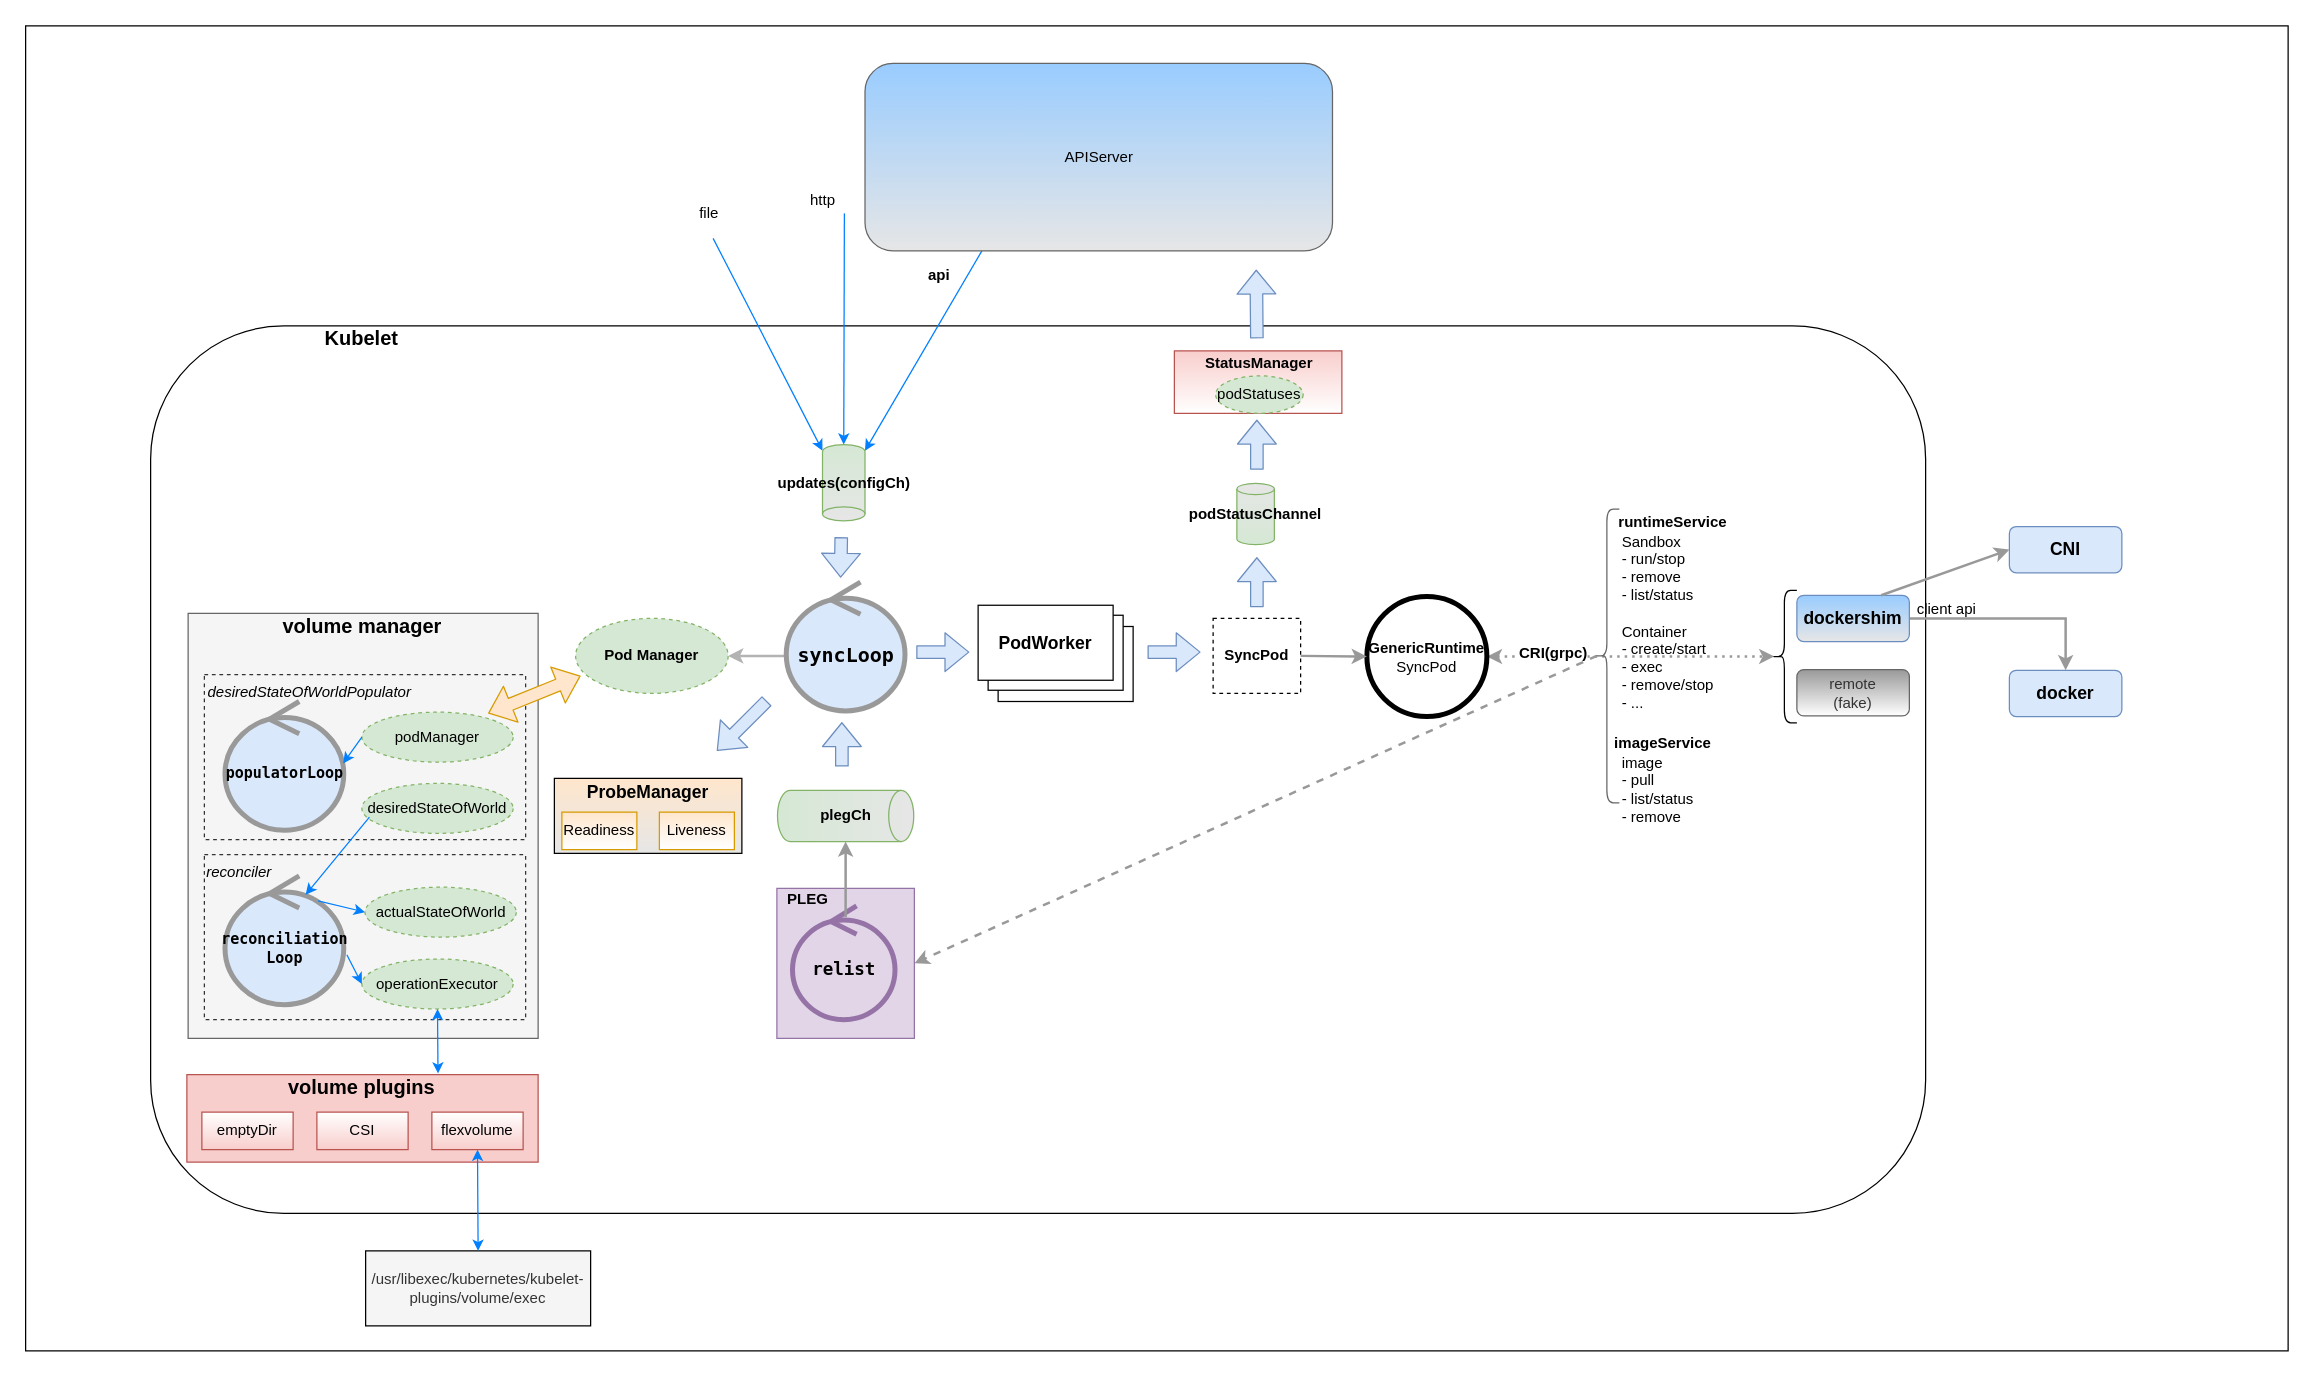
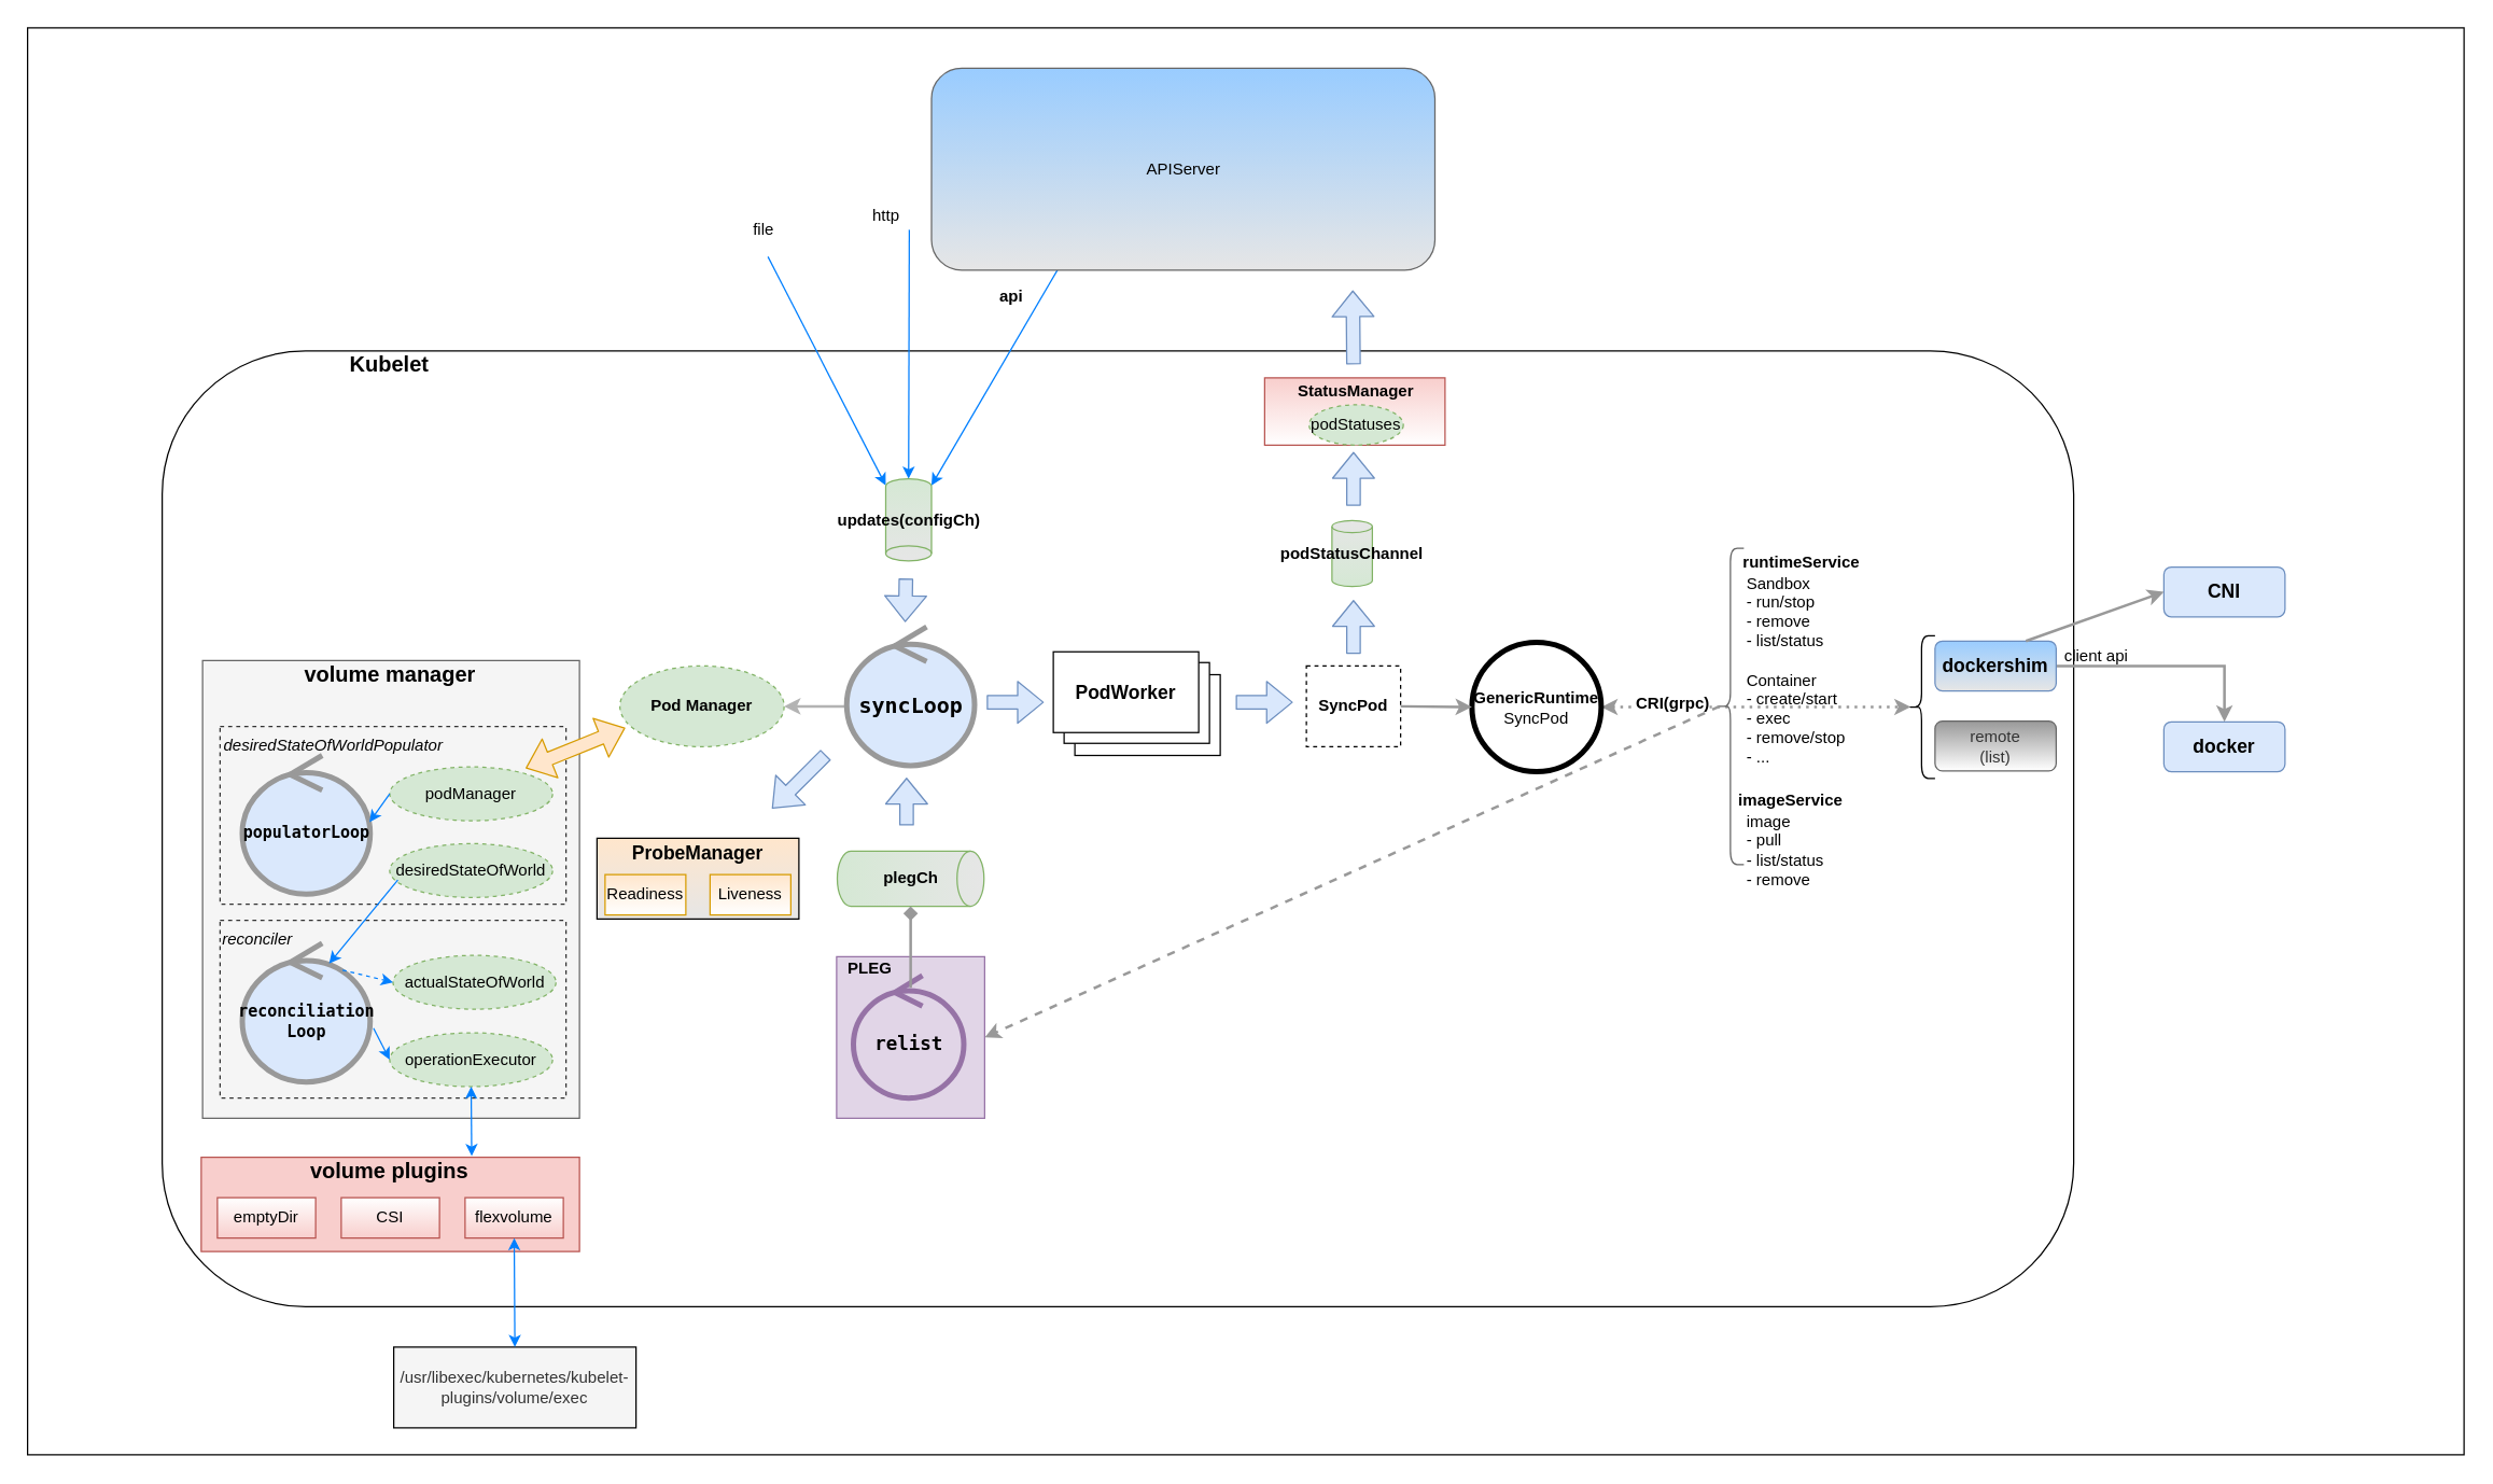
- <mxCell id="63" value="remote&lt;br&gt;(fake)&lt;br&gt;" style="rounded=1;whiteSpace=wrap;html=1;strokeColor=#666666;strokeWidth=1;fillColor=#999999;fontColor=#333333;gradientColor=#ffffff;gradientDirection=south;" parent="1" vertex="1"><mxGeometry x="1437" y="535" width="90" height="37" as="geometry" /></mxCell>
+ <mxCell id="63" value="remote&lt;br&gt;(list)&lt;br&gt;" style="rounded=1;whiteSpace=wrap;html=1;strokeColor=#666666;strokeWidth=1;fillColor=#999999;fontColor=#333333;gradientColor=#ffffff;gradientDirection=south;" parent="1" vertex="1"><mxGeometry x="1437" y="535" width="90" height="37" as="geometry" /></mxCell>
- <mxCell id="75" value="" style="endArrow=classic;html=1;strokeColor=#999999;strokeWidth=2;entryX=0.5;entryY=1;entryDx=0;entryDy=0;entryPerimeter=0;exitX=0.518;exitY=0.099;exitDx=0;exitDy=0;exitPerimeter=0;" parent="1" source="73" target="72" edge="1"><mxGeometry width="50" height="50" relative="1" as="geometry"><mxPoint x="840" y="820" as="sourcePoint" /><mxPoint x="890" y="770" as="targetPoint" /></mxGeometry></mxCell>
+ <mxCell id="75" value="" style="endArrow=diamond;html=1;strokeColor=#999999;strokeWidth=2;entryX=0.5;entryY=1;entryDx=0;entryDy=0;entryPerimeter=0;exitX=0.518;exitY=0.099;exitDx=0;exitDy=0;exitPerimeter=0;" parent="1" source="73" target="72" edge="1"><mxGeometry width="50" height="50" relative="1" as="geometry"><mxPoint x="840" y="820" as="sourcePoint" /><mxPoint x="890" y="770" as="targetPoint" /></mxGeometry></mxCell>
- <mxCell id="22" value="" style="endArrow=classic;html=1;strokeColor=#007FFF;exitX=0.784;exitY=0.194;exitDx=0;exitDy=0;exitPerimeter=0;entryX=0;entryY=0.5;entryDx=0;entryDy=0;" parent="1" source="13" target="19" edge="1"><mxGeometry width="50" height="50" relative="1" as="geometry"><mxPoint x="-230" y="910" as="sourcePoint" /><mxPoint x="-180" y="860" as="targetPoint" /></mxGeometry></mxCell>
+ <mxCell id="22" value="" style="endArrow=classic;html=1;strokeColor=#007FFF;exitX=0.784;exitY=0.194;exitDx=0;exitDy=0;exitPerimeter=0;entryX=0;entryY=0.5;entryDx=0;entryDy=0;dashed=1;" parent="1" source="13" target="19" edge="1"><mxGeometry width="50" height="50" relative="1" as="geometry"><mxPoint x="-230" y="910" as="sourcePoint" /><mxPoint x="-180" y="860" as="targetPoint" /></mxGeometry></mxCell>
